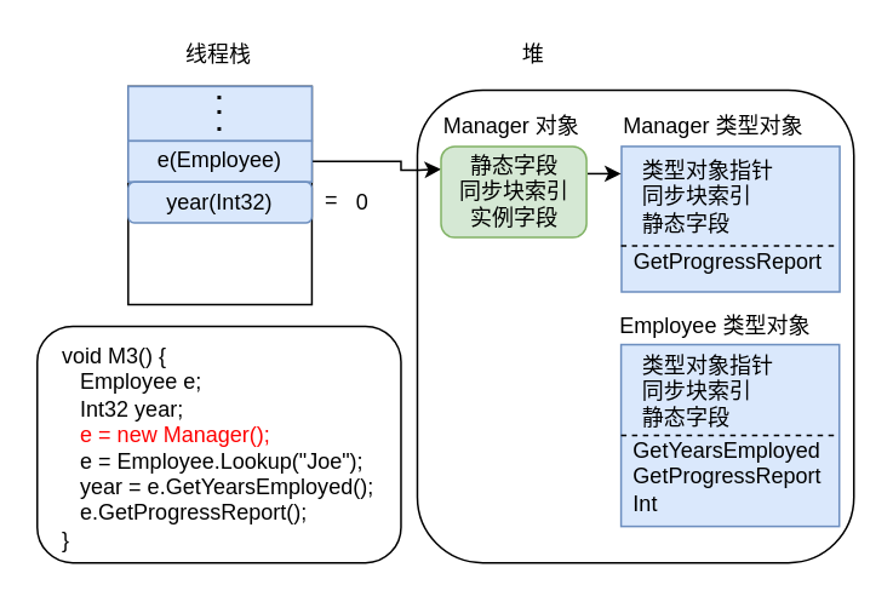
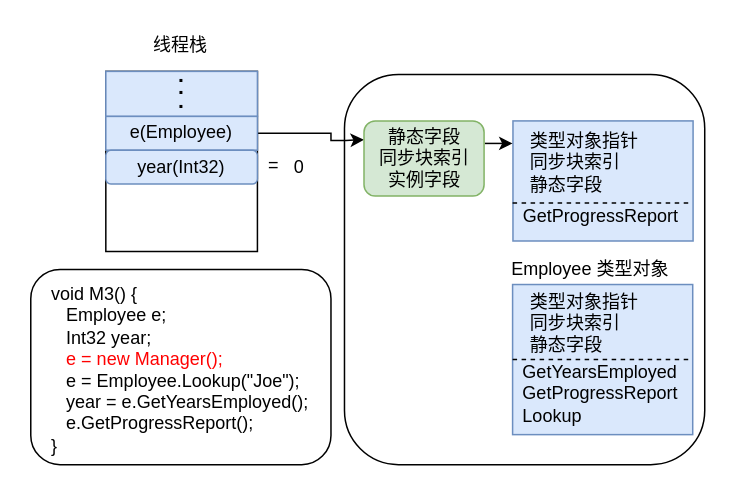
- <mxCell id="12" value="堆" style="text;html=1;strokeColor=none;fillColor=none;align=center;verticalAlign=middle;whiteSpace=wrap;rounded=0;" parent="1" vertex="1"><mxGeometry x="273" y="20" width="40" height="20" as="geometry" /></mxCell>
- <mxCell id="31" value="Manager 对象" style="text;html=1;strokeColor=none;fillColor=none;align=center;verticalAlign=middle;whiteSpace=wrap;rounded=0;" parent="1" vertex="1"><mxGeometry x="239" y="59" width="84" height="20" as="geometry" /></mxCell>
- <mxCell id="23" value="Manager 类型对象" style="text;html=1;strokeColor=none;fillColor=none;align=center;verticalAlign=middle;whiteSpace=wrap;rounded=0;" parent="1" vertex="1"><mxGeometry x="337" y="59" width="110" height="20" as="geometry" /></mxCell>
- <mxCell id="22" value="GetYearsEmployed&lt;br&gt;GetProgressReport&lt;br&gt;Int" style="text;html=1;strokeColor=none;fillColor=none;align=left;verticalAlign=middle;whiteSpace=wrap;rounded=0;" parent="18" vertex="1"><mxGeometry x="5" y="54.545" width="110" height="36.364" as="geometry" /></mxCell>
+ <mxCell id="22" value="GetYearsEmployed&lt;br&gt;GetProgressReport&lt;br&gt;Lookup" style="text;html=1;strokeColor=none;fillColor=none;align=left;verticalAlign=middle;whiteSpace=wrap;rounded=0;" parent="18" vertex="1"><mxGeometry x="5" y="54.545" width="110" height="36.364" as="geometry" /></mxCell>
